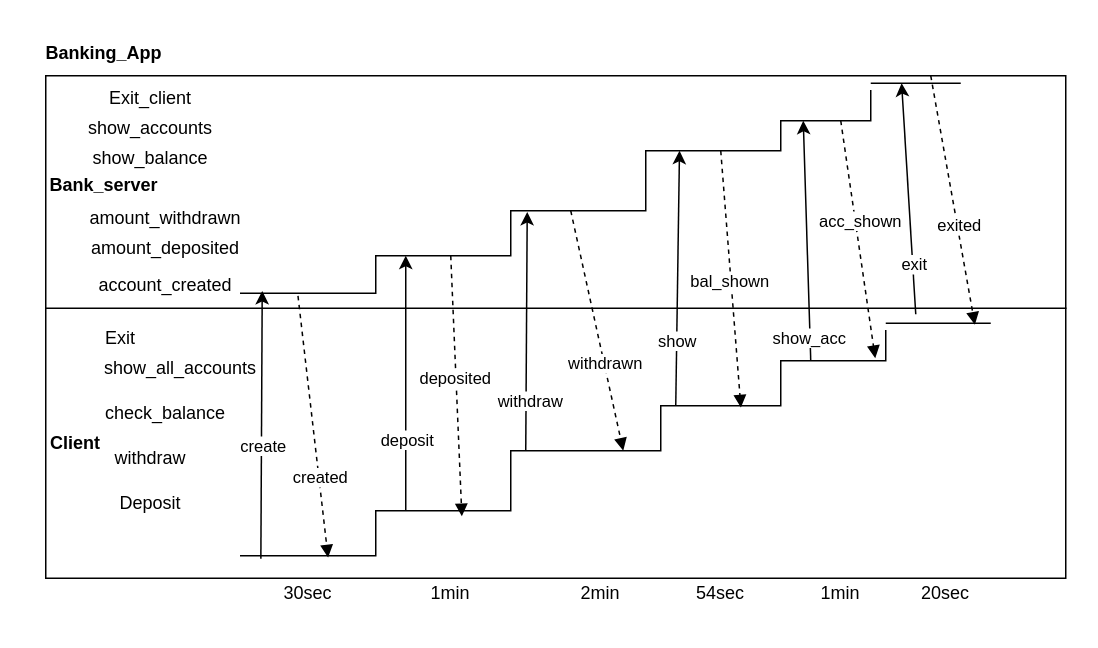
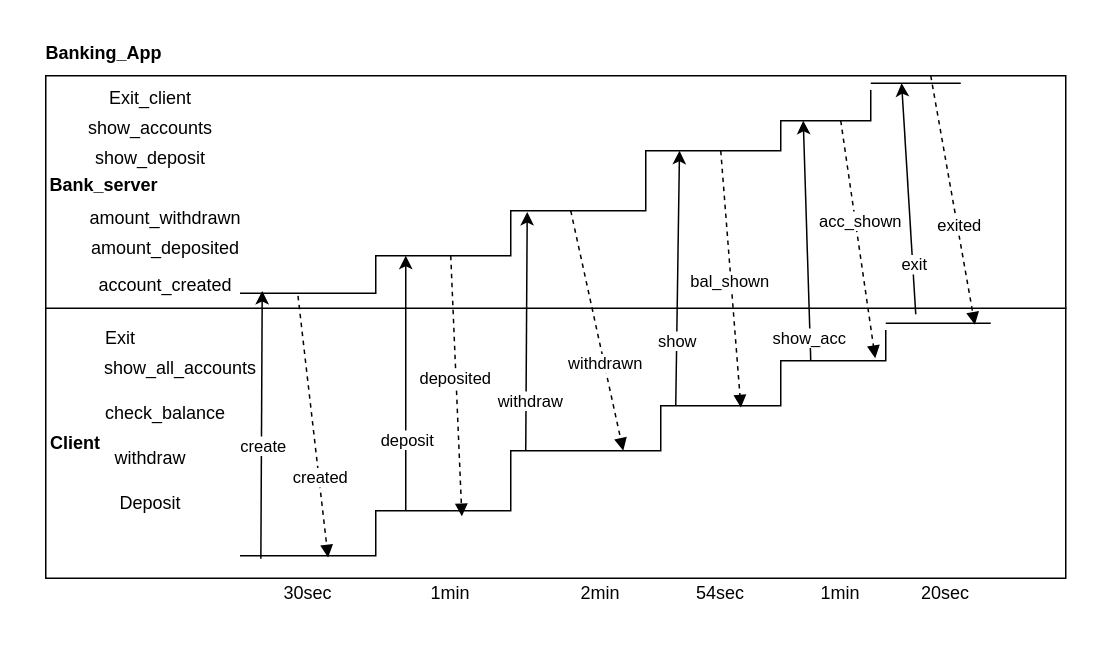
- <mxCell id="14" value="show_balance" style="text;html=1;strokeColor=none;fillColor=none;align=center;verticalAlign=middle;whiteSpace=wrap;rounded=0;" parent="1" vertex="1"><mxGeometry x="70" y="90" width="60" height="30" as="geometry" /></mxCell>
+ <mxCell id="14" value="show_deposit" style="text;html=1;strokeColor=none;fillColor=none;align=center;verticalAlign=middle;whiteSpace=wrap;rounded=0;" parent="1" vertex="1"><mxGeometry x="70" y="90" width="60" height="30" as="geometry" /></mxCell>
